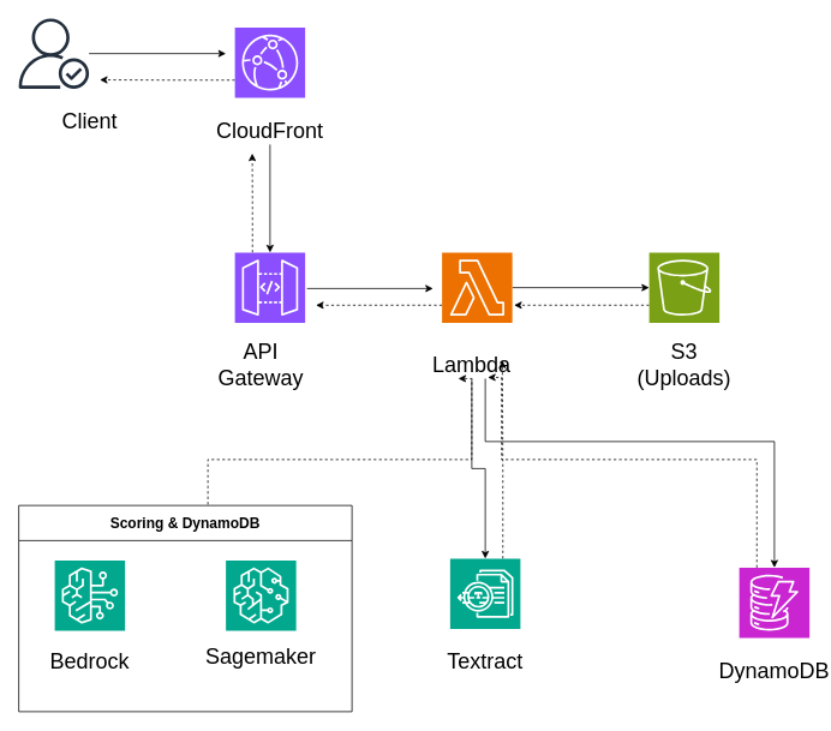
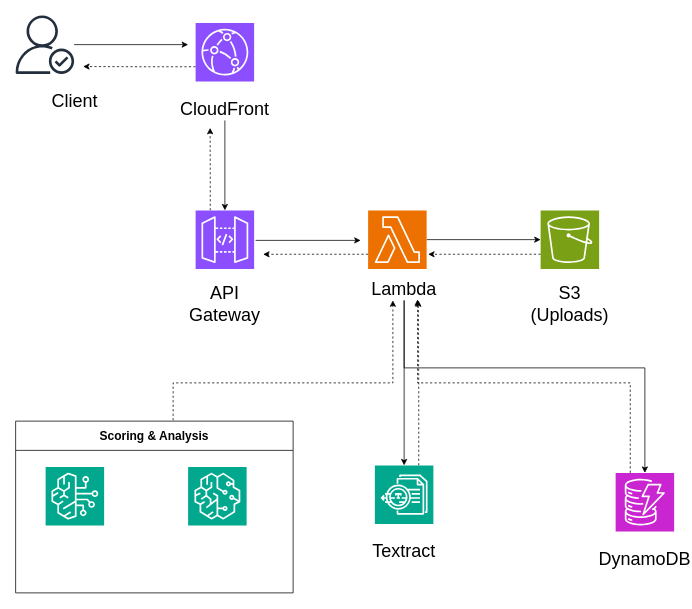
- <mxCell id="14" value="API Gateway" style="text;strokeColor=none;align=center;fillColor=none;html=1;verticalAlign=middle;whiteSpace=wrap;rounded=0;strokeWidth=18;fontSize=24;" vertex="1" parent="1"><mxGeometry x="259" y="390" width="60" height="30" as="geometry" /></mxCell>
+ <mxCell id="14" value="API Gateway" style="text;strokeColor=none;align=center;fillColor=none;html=1;verticalAlign=middle;whiteSpace=wrap;rounded=0;strokeWidth=18;fontSize=24;" vertex="1" parent="1"><mxGeometry x="269" y="390" width="60" height="30" as="geometry" /></mxCell>
- <mxCell id="16" value="Lambda" style="text;strokeColor=none;align=center;fillColor=none;html=1;verticalAlign=middle;whiteSpace=wrap;rounded=0;strokeWidth=18;fontSize=24;" vertex="1" parent="1"><mxGeometry x="493" y="390" width="60" height="30" as="geometry" /></mxCell>
+ <mxCell id="16" value="Lambda" style="text;strokeColor=none;align=center;fillColor=none;html=1;verticalAlign=middle;whiteSpace=wrap;rounded=0;strokeWidth=18;fontSize=24;" vertex="1" parent="1"><mxGeometry x="508" y="370" width="60" height="30" as="geometry" /></mxCell>
- <mxCell id="30" value="&lt;font style=&quot;font-size: 16px; line-height: 200%;&quot;&gt;Scoring &amp;amp; DynamoDB&lt;/font&gt;" style="swimlane;whiteSpace=wrap;html=1;startSize=39;" vertex="1" parent="1"><mxGeometry x="20" y="561" width="370" height="229" as="geometry" /></mxCell>
+ <mxCell id="30" value="&lt;font style=&quot;font-size: 16px; line-height: 200%;&quot;&gt;Scoring &amp;amp; Analysis&lt;/font&gt;" style="swimlane;whiteSpace=wrap;html=1;startSize=39;" vertex="1" parent="1"><mxGeometry x="20" y="561" width="370" height="229" as="geometry" /></mxCell>
- <mxCell id="36" value="Sagemaker" style="text;strokeColor=none;align=center;fillColor=none;html=1;verticalAlign=middle;whiteSpace=wrap;rounded=0;strokeWidth=18;fontSize=24;" vertex="1" parent="34"><mxGeometry x="9" y="92" width="60" height="30" as="geometry" /></mxCell>
- <mxCell id="33" value="Bedrock" style="text;strokeColor=none;align=center;fillColor=none;html=1;verticalAlign=middle;whiteSpace=wrap;rounded=0;strokeWidth=18;fontSize=24;" vertex="1" parent="31"><mxGeometry x="9" y="98" width="60" height="30" as="geometry" /></mxCell>
